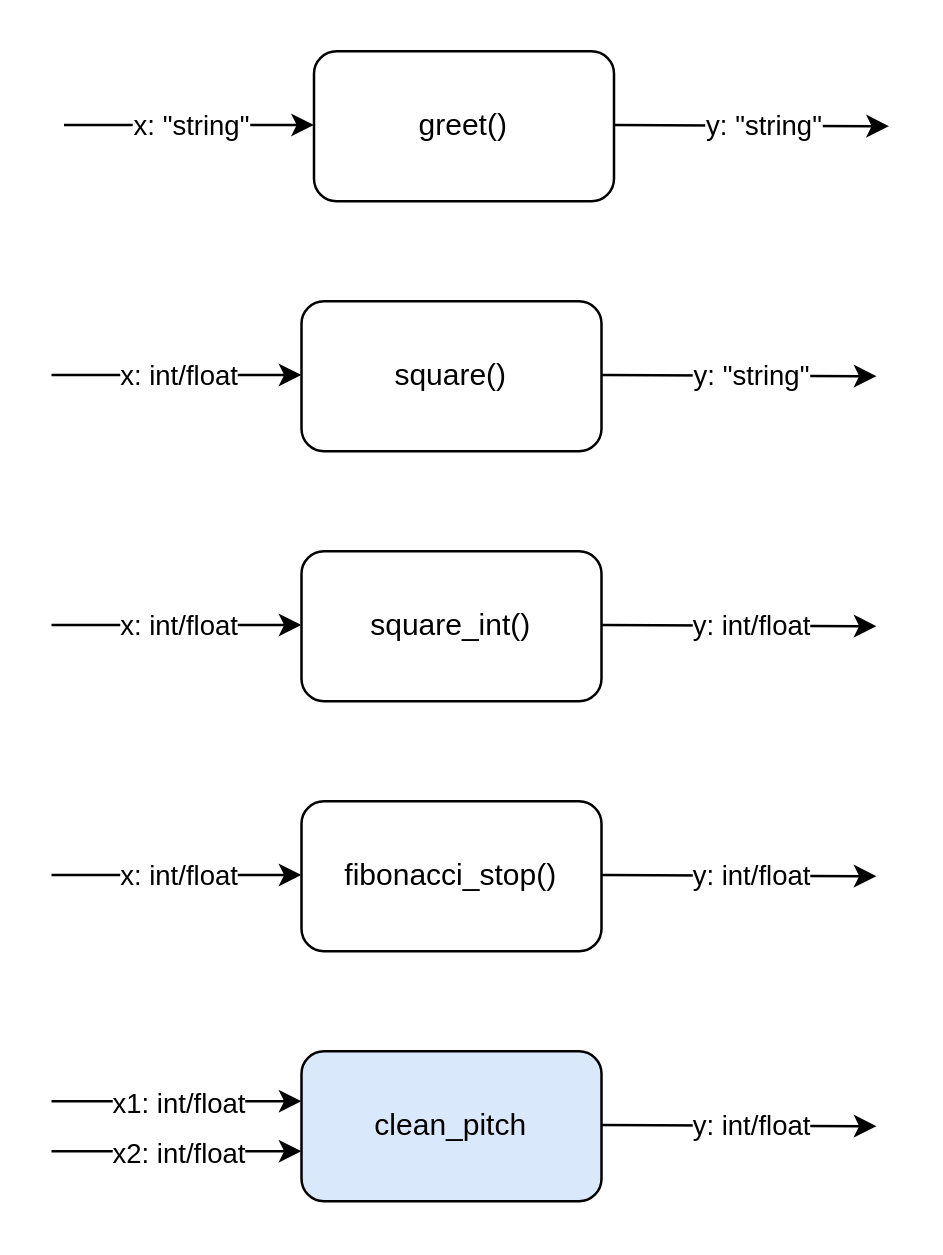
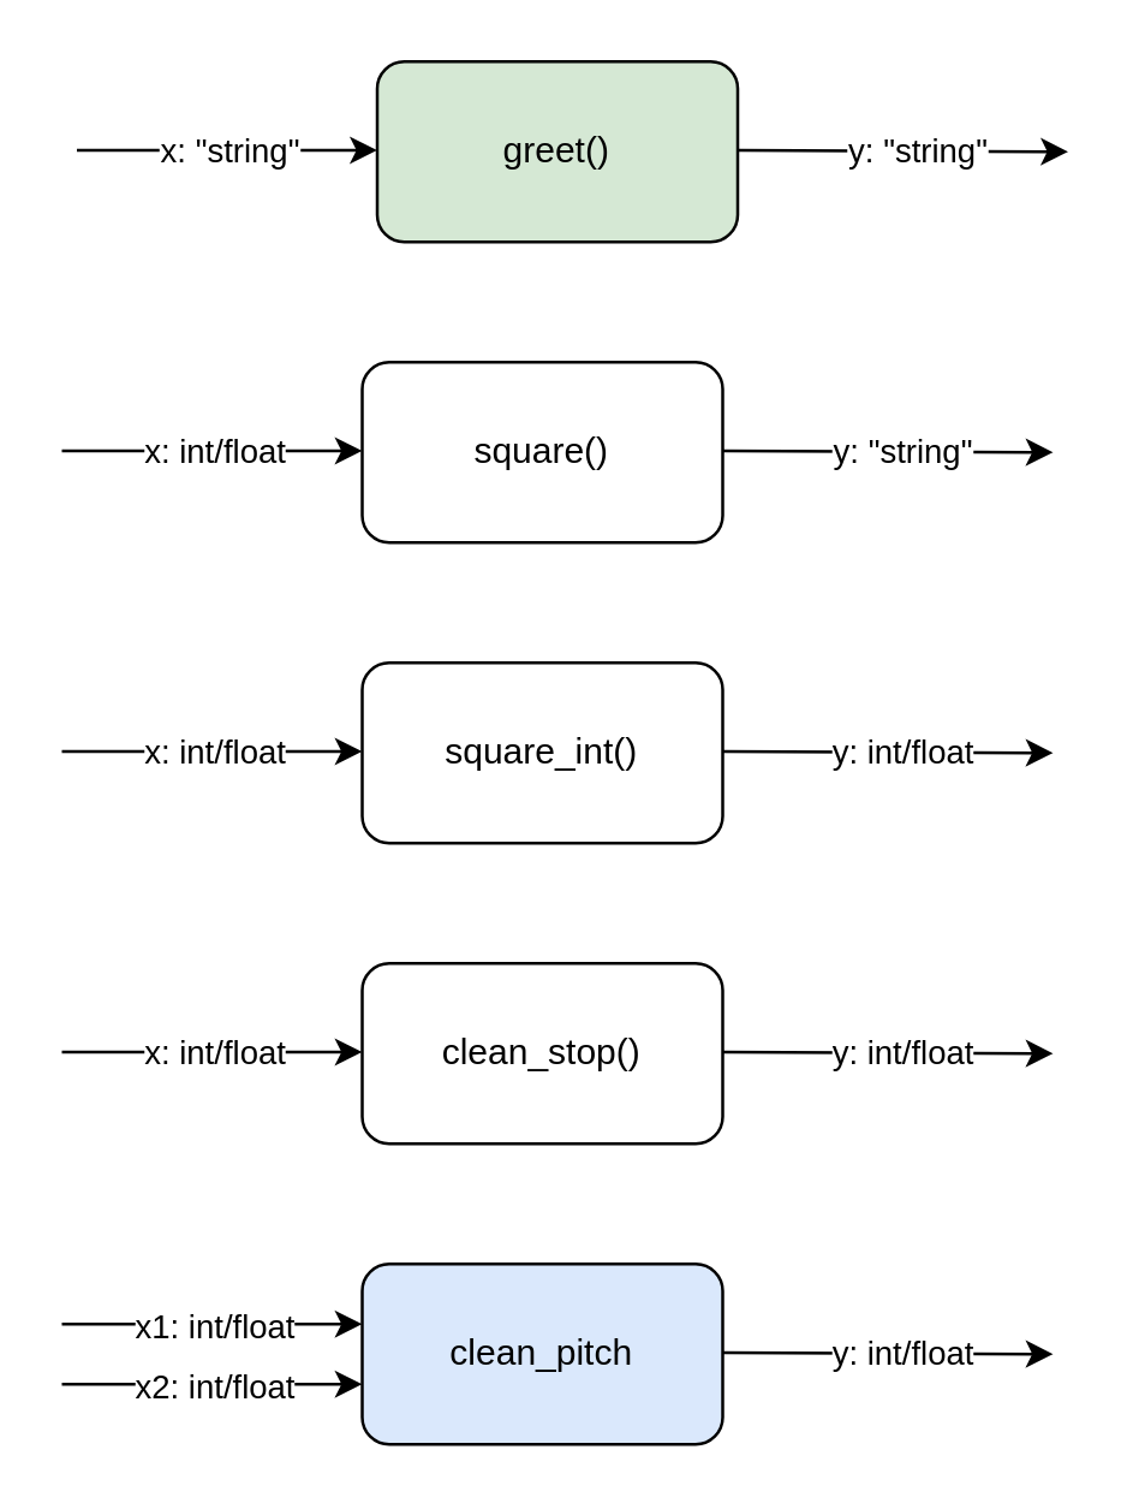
- <mxCell id="2" value="greet()" style="rounded=1;whiteSpace=wrap;html=1;" parent="1" vertex="1"><mxGeometry x="125" y="20" width="120" height="60" as="geometry" /></mxCell>
+ <mxCell id="2" value="greet()" style="rounded=1;whiteSpace=wrap;html=1;fillColor=#d5e8d4;" parent="1" vertex="1"><mxGeometry x="125" y="20" width="120" height="60" as="geometry" /></mxCell>
- <mxCell id="17" value="fibonacci_stop()" style="rounded=1;whiteSpace=wrap;html=1;" parent="1" vertex="1"><mxGeometry x="120" y="320" width="120" height="60" as="geometry" /></mxCell>
+ <mxCell id="17" value="clean_stop()" style="rounded=1;whiteSpace=wrap;html=1;" parent="1" vertex="1"><mxGeometry x="120" y="320" width="120" height="60" as="geometry" /></mxCell>
